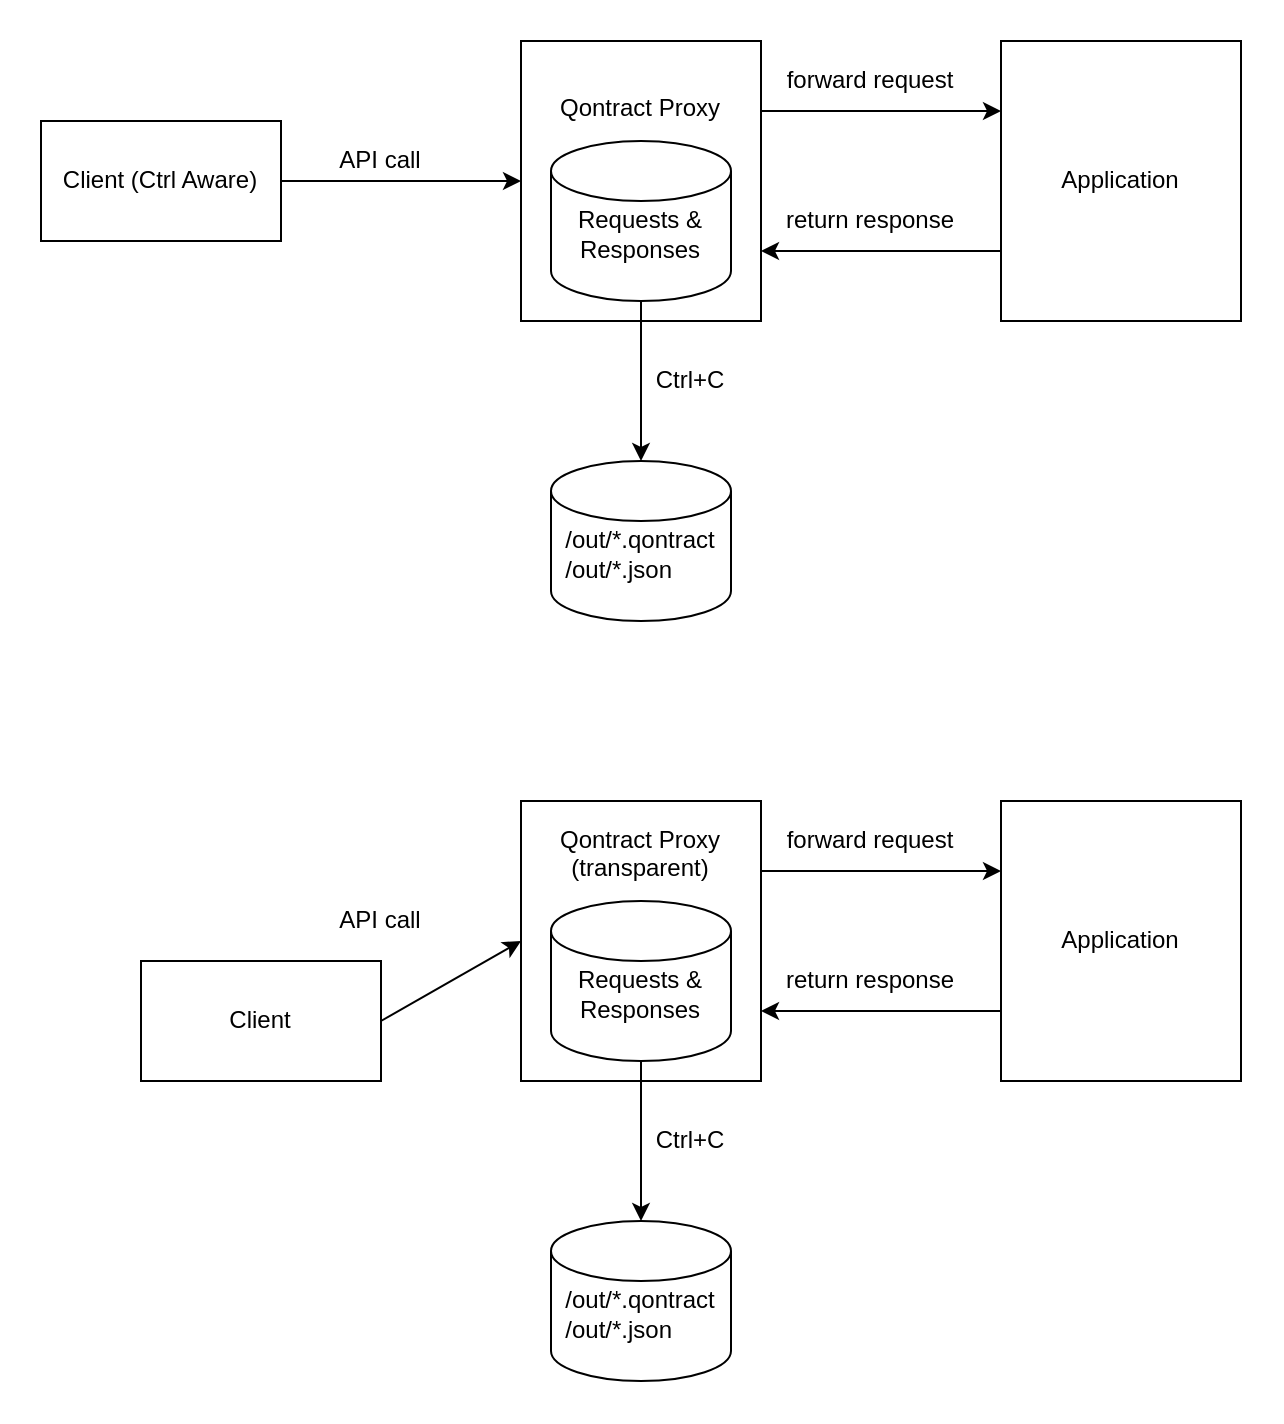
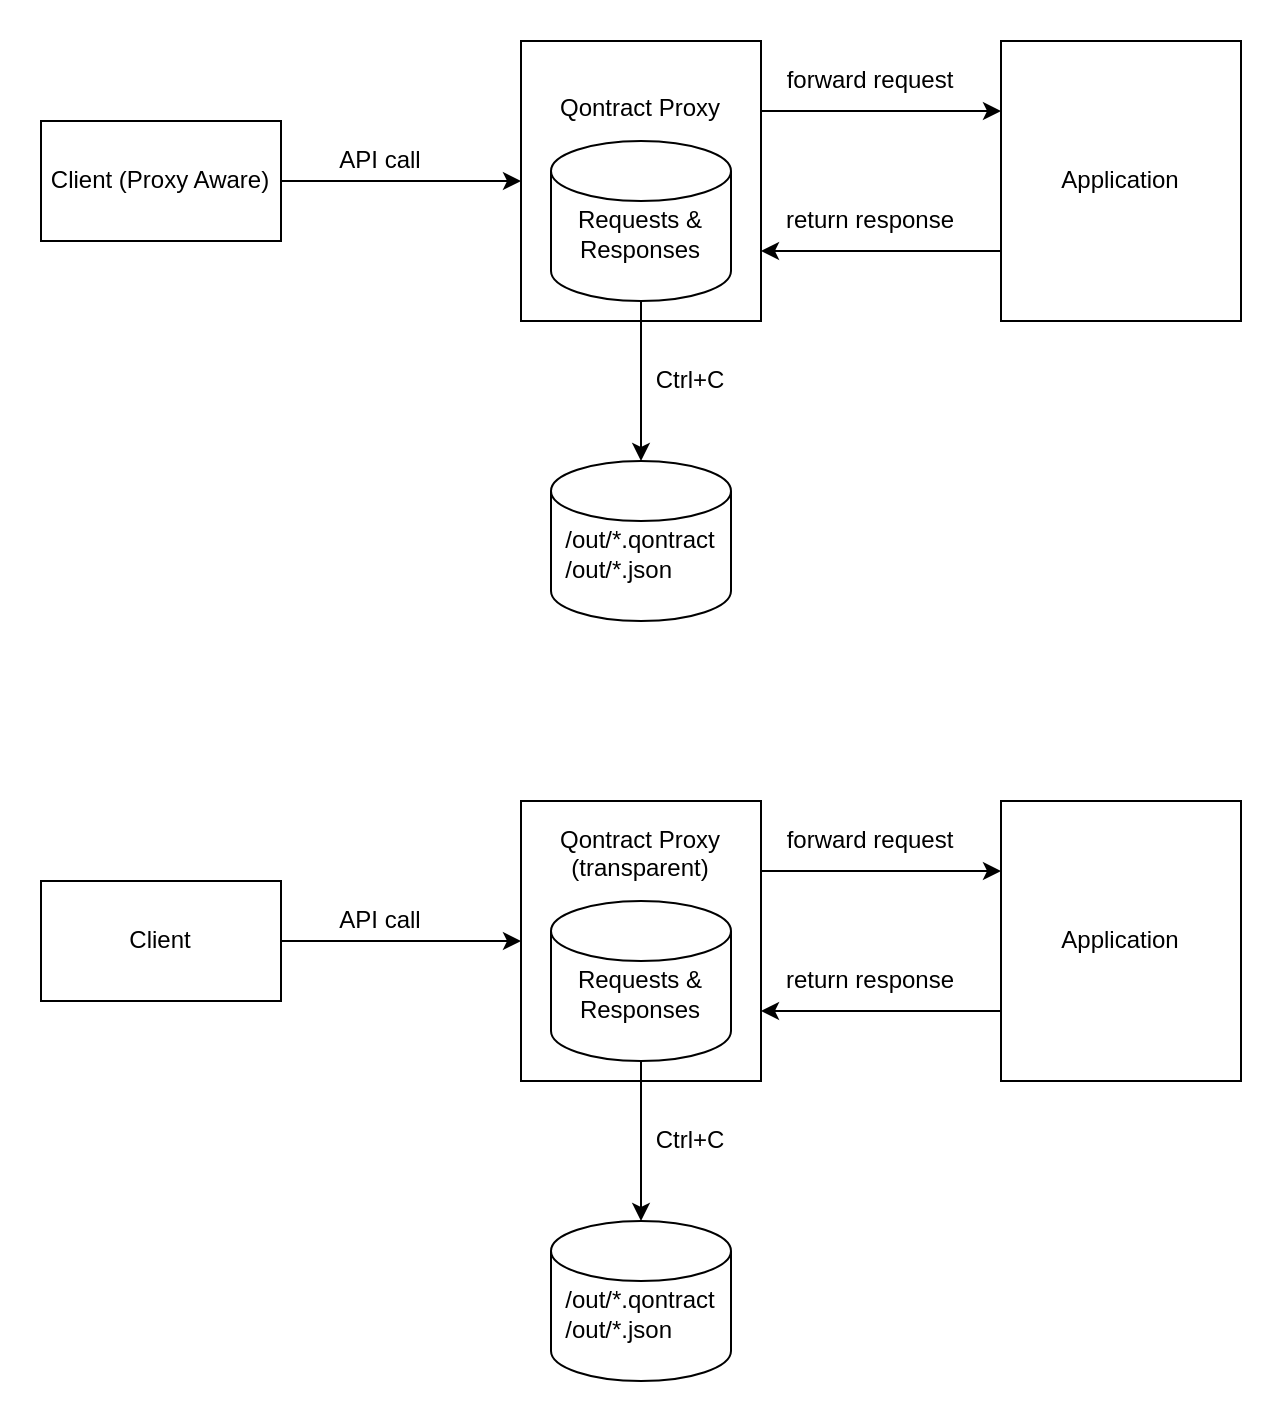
- <mxCell id="2" value="Client (Ctrl Aware)" style="rounded=0;whiteSpace=wrap;html=1;" vertex="1" parent="1"><mxGeometry x="20" y="60" width="120" height="60" as="geometry" /></mxCell>
+ <mxCell id="2" value="Client (Proxy Aware)" style="rounded=0;whiteSpace=wrap;html=1;" vertex="1" parent="1"><mxGeometry x="20" y="60" width="120" height="60" as="geometry" /></mxCell>
- <mxCell id="15" value="Client" style="rounded=0;whiteSpace=wrap;html=1;" vertex="1" parent="1"><mxGeometry x="70" y="480" width="120" height="60" as="geometry" /></mxCell>
+ <mxCell id="15" value="Client" style="rounded=0;whiteSpace=wrap;html=1;" vertex="1" parent="1"><mxGeometry x="20" y="440" width="120" height="60" as="geometry" /></mxCell>
